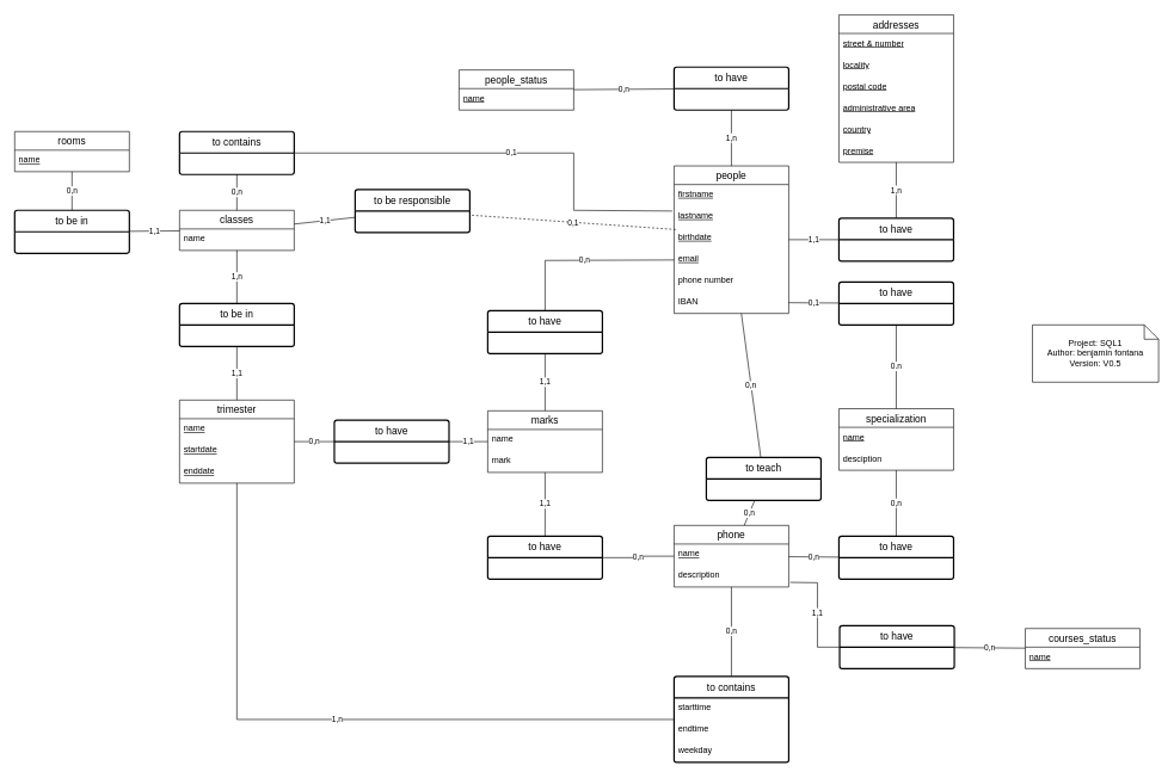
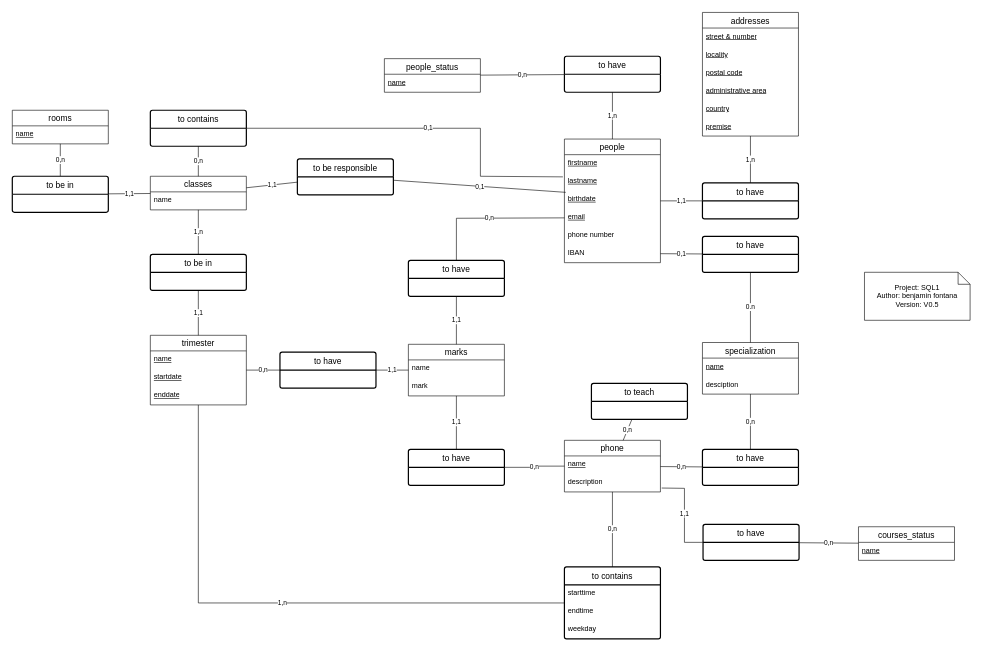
- <mxCell id="48" value="0,1" style="endArrow=none;html=1;rounded=0;exitX=0.014;exitY=0.093;exitDx=0;exitDy=0;exitPerimeter=0;dashed=1;" parent="1" source="66" target="46" edge="1"><mxGeometry width="50" height="50" relative="1" as="geometry"><mxPoint x="1582" y="99" as="sourcePoint" /><mxPoint x="1330" y="300" as="targetPoint" /></mxGeometry></mxCell>
+ <mxCell id="48" value="0,1" style="endArrow=none;html=1;rounded=0;exitX=0.014;exitY=0.093;exitDx=0;exitDy=0;exitPerimeter=0;" parent="1" source="66" target="46" edge="1"><mxGeometry width="50" height="50" relative="1" as="geometry"><mxPoint x="1582" y="99" as="sourcePoint" /><mxPoint x="1330" y="300" as="targetPoint" /></mxGeometry></mxCell>
- <mxCell id="43" value="0,n" style="endArrow=none;html=1;rounded=0;" parent="1" source="42" target="63" edge="1"><mxGeometry width="50" height="50" relative="1" as="geometry"><mxPoint x="980" y="473" as="sourcePoint" /><mxPoint x="1610" y="99" as="targetPoint" /><Array as="points" /></mxGeometry></mxCell>
